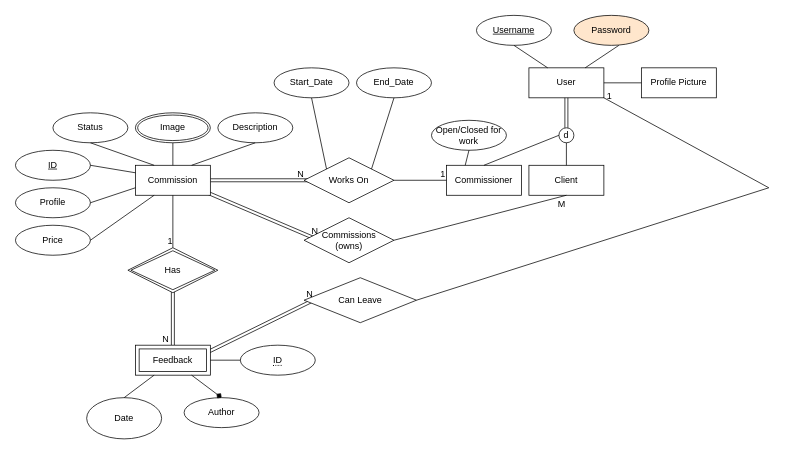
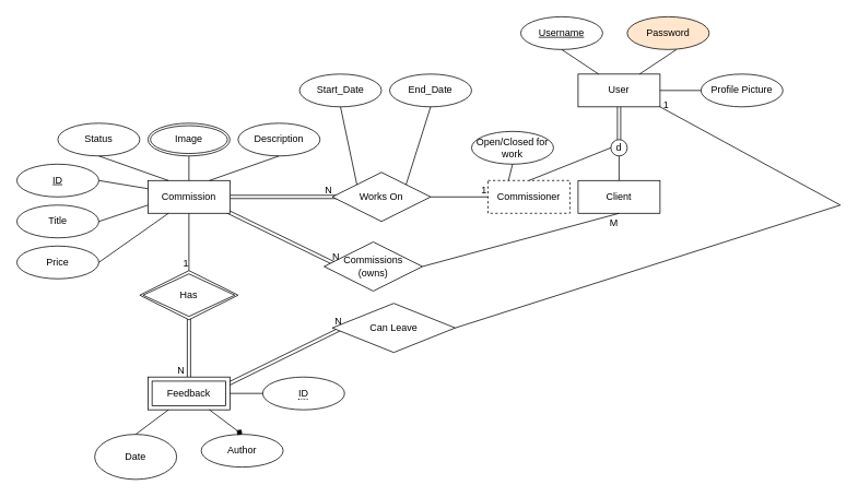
- <mxCell id="57" value="Profile Picture" style="whiteSpace=wrap;html=1;align=center;rounded=0;" vertex="1" parent="1"><mxGeometry x="855" y="90" width="100" height="40" as="geometry" /></mxCell>
+ <mxCell id="57" value="Profile Picture" style="ellipse;whiteSpace=wrap;html=1;align=center;" vertex="1" parent="1"><mxGeometry x="855" y="90" width="100" height="40" as="geometry" /></mxCell>
- <mxCell id="10" value="Commissioner" style="whiteSpace=wrap;html=1;align=center;" parent="1" vertex="1"><mxGeometry x="595" y="220" width="100" height="40" as="geometry" /></mxCell>
+ <mxCell id="10" value="Commissioner" style="whiteSpace=wrap;html=1;align=center;dashed=1;" parent="1" vertex="1"><mxGeometry x="595" y="220" width="100" height="40" as="geometry" /></mxCell>
- <mxCell id="19" value="Profile" style="ellipse;whiteSpace=wrap;html=1;align=center;" parent="1" vertex="1"><mxGeometry x="20" y="250" width="100" height="40" as="geometry" /></mxCell>
+ <mxCell id="19" value="Title" style="ellipse;whiteSpace=wrap;html=1;align=center;" parent="1" vertex="1"><mxGeometry x="20" y="250" width="100" height="40" as="geometry" /></mxCell>
- <mxCell id="50" value="Commissions &lt;br&gt;(owns)" style="shape=rhombus;perimeter=rhombusPerimeter;whiteSpace=wrap;html=1;align=center;" parent="1" vertex="1"><mxGeometry x="405" y="290" width="120" height="60" as="geometry" /></mxCell>
+ <mxCell id="50" value="Commissions &lt;br&gt;(owns)" style="shape=rhombus;perimeter=rhombusPerimeter;whiteSpace=wrap;html=1;align=center;" parent="1" vertex="1"><mxGeometry x="395" y="295" width="120" height="60" as="geometry" /></mxCell>
